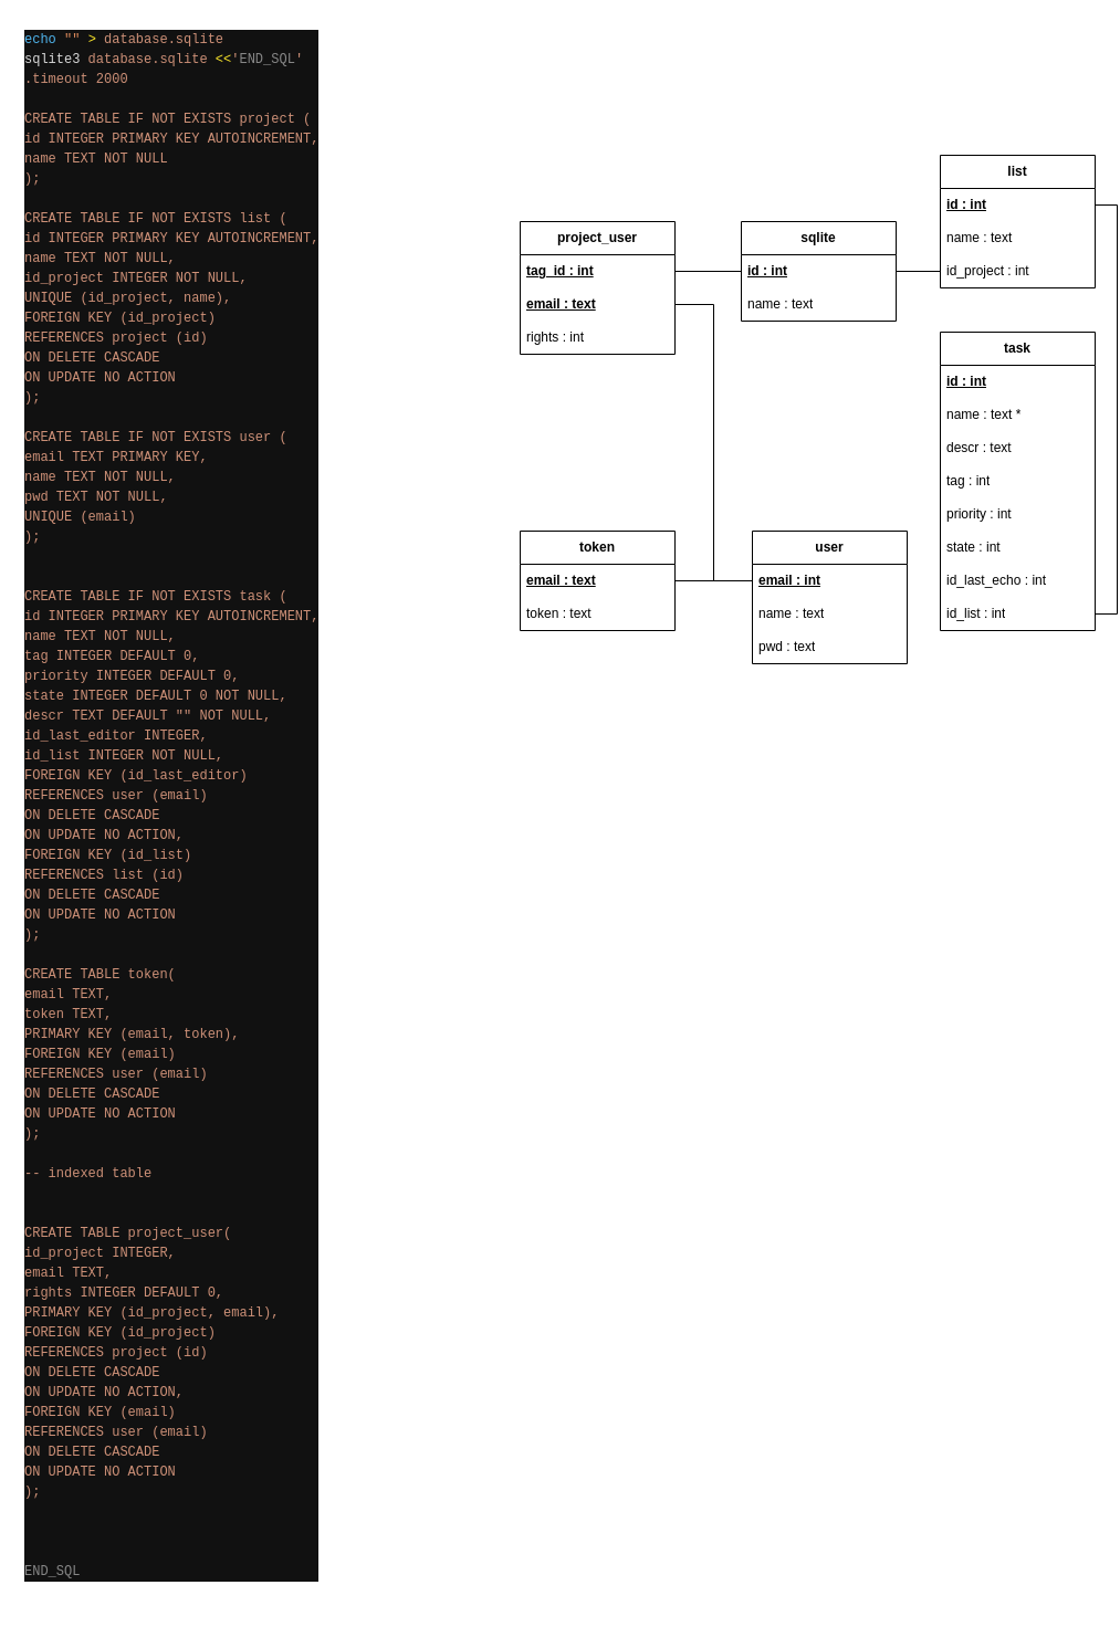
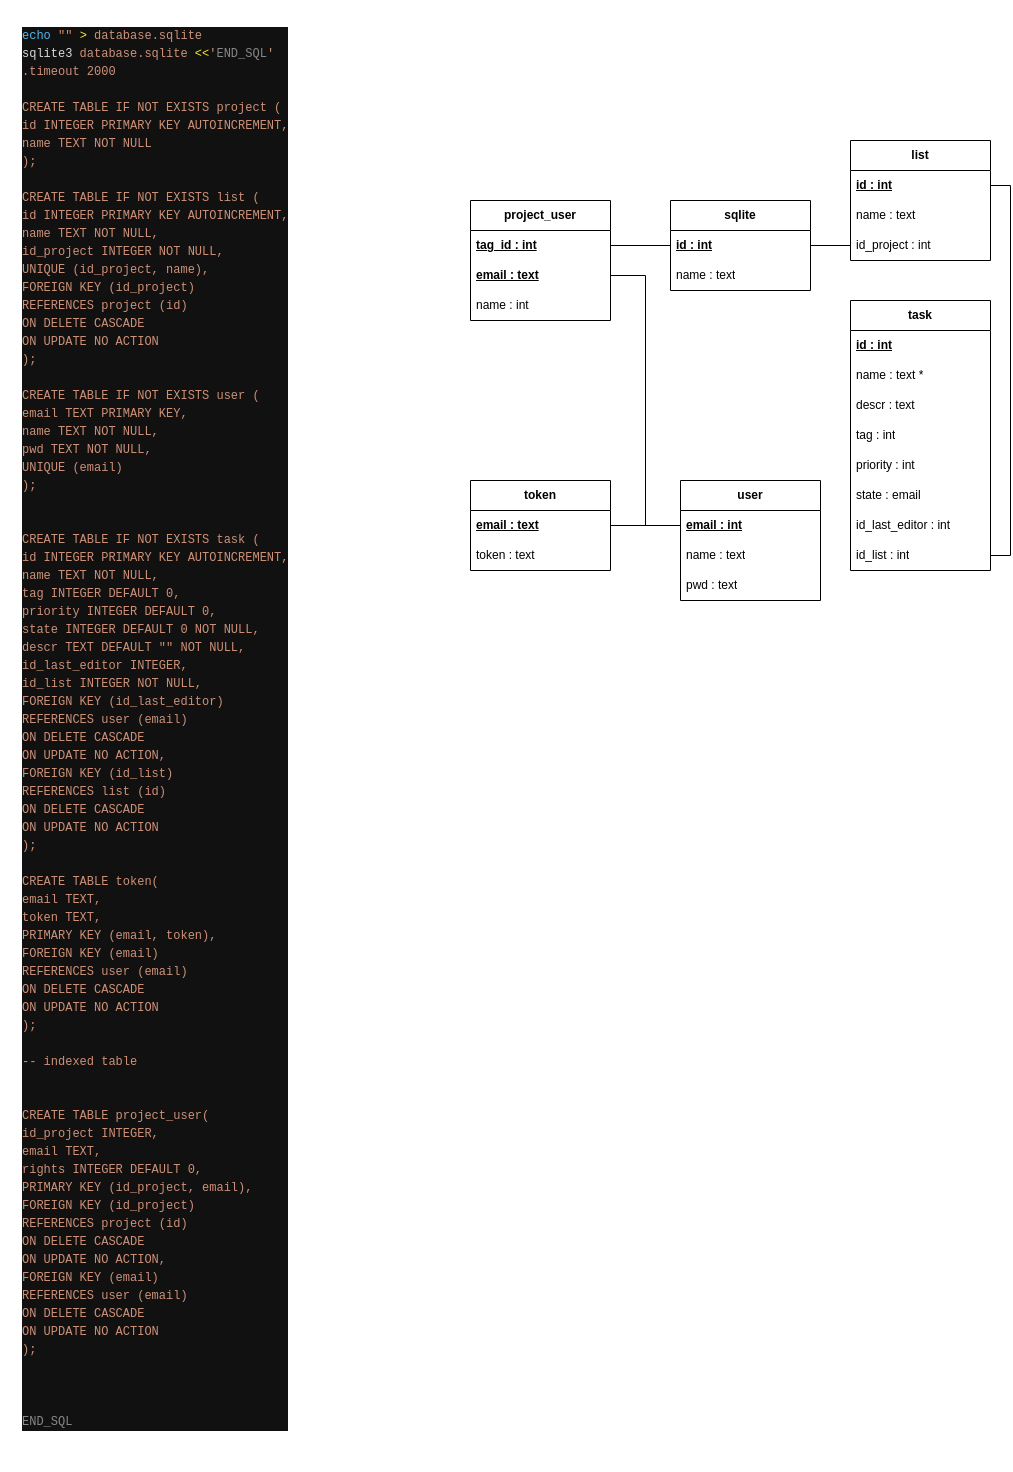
- <mxCell id="28" value="rights : int" style="text;strokeColor=none;fillColor=none;align=left;verticalAlign=middle;spacingLeft=4;spacingRight=4;overflow=hidden;points=[[0,0.5],[1,0.5]];portConstraint=eastwest;rotatable=0;whiteSpace=wrap;html=1;fontStyle=0" vertex="1" parent="25"><mxGeometry y="90" width="140" height="30" as="geometry" /></mxCell>
+ <mxCell id="28" value="name : int" style="text;strokeColor=none;fillColor=none;align=left;verticalAlign=middle;spacingLeft=4;spacingRight=4;overflow=hidden;points=[[0,0.5],[1,0.5]];portConstraint=eastwest;rotatable=0;whiteSpace=wrap;html=1;fontStyle=0" vertex="1" parent="25"><mxGeometry y="90" width="140" height="30" as="geometry" /></mxCell>
- <mxCell id="21" value="state : int" style="text;strokeColor=none;fillColor=none;align=left;verticalAlign=middle;spacingLeft=4;spacingRight=4;overflow=hidden;points=[[0,0.5],[1,0.5]];portConstraint=eastwest;rotatable=0;whiteSpace=wrap;html=1;fontStyle=0" vertex="1" parent="15"><mxGeometry y="180" width="140" height="30" as="geometry" /></mxCell>
+ <mxCell id="21" value="state : email" style="text;strokeColor=none;fillColor=none;align=left;verticalAlign=middle;spacingLeft=4;spacingRight=4;overflow=hidden;points=[[0,0.5],[1,0.5]];portConstraint=eastwest;rotatable=0;whiteSpace=wrap;html=1;fontStyle=0" vertex="1" parent="15"><mxGeometry y="180" width="140" height="30" as="geometry" /></mxCell>
- <mxCell id="22" value="id_last_echo : int" style="text;strokeColor=none;fillColor=none;align=left;verticalAlign=middle;spacingLeft=4;spacingRight=4;overflow=hidden;points=[[0,0.5],[1,0.5]];portConstraint=eastwest;rotatable=0;whiteSpace=wrap;html=1;fontStyle=0" vertex="1" parent="15"><mxGeometry y="210" width="140" height="30" as="geometry" /></mxCell>
+ <mxCell id="22" value="id_last_editor : int" style="text;strokeColor=none;fillColor=none;align=left;verticalAlign=middle;spacingLeft=4;spacingRight=4;overflow=hidden;points=[[0,0.5],[1,0.5]];portConstraint=eastwest;rotatable=0;whiteSpace=wrap;html=1;fontStyle=0" vertex="1" parent="15"><mxGeometry y="210" width="140" height="30" as="geometry" /></mxCell>
